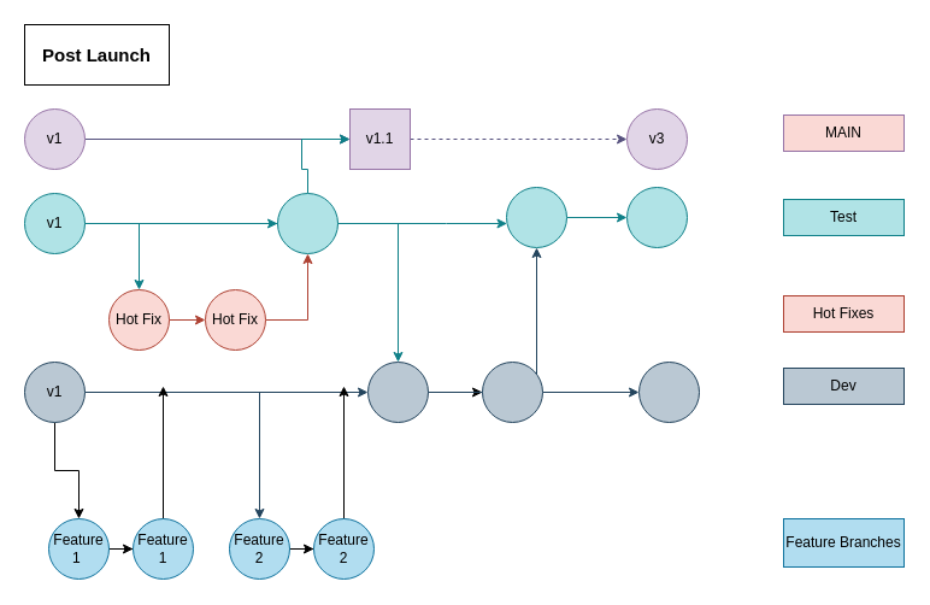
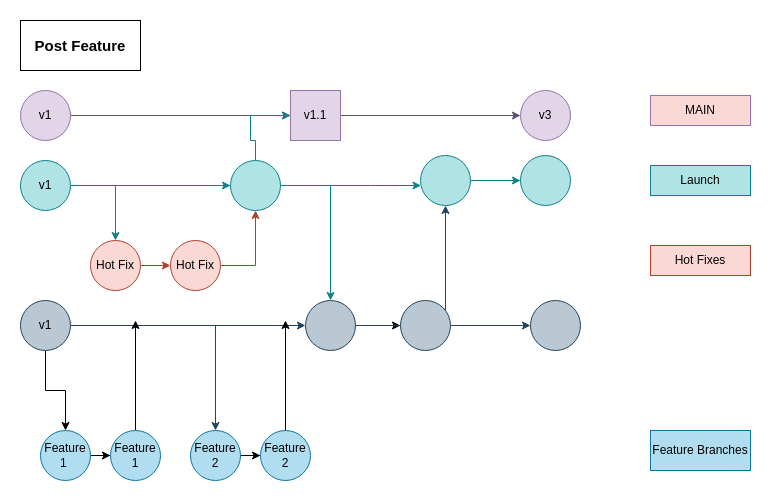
- <mxCell id="28" value="&lt;b&gt;&lt;font style=&quot;font-size: 15px;&quot;&gt;Post Launch&lt;/font&gt;&lt;/b&gt;" style="rounded=0;whiteSpace=wrap;html=1;fontFamily=Helvetica;fontSize=12;" parent="1" vertex="1"><mxGeometry x="20" y="20" width="120" height="50" as="geometry" /></mxCell>
+ <mxCell id="28" value="&lt;b&gt;&lt;font style=&quot;font-size: 15px;&quot;&gt;Post Feature&lt;/font&gt;&lt;/b&gt;" style="rounded=0;whiteSpace=wrap;html=1;fontFamily=Helvetica;fontSize=12;" parent="1" vertex="1"><mxGeometry x="20" y="20" width="120" height="50" as="geometry" /></mxCell>
- <mxCell id="4" value="" style="edgeStyle=orthogonalEdgeStyle;rounded=1;orthogonalLoop=1;jettySize=auto;html=1;fontFamily=Helvetica;fontSize=12;fontColor=default;fillColor=#d0cee2;strokeColor=#56517e;dashed=1;" parent="1" source="5" target="6" edge="1"><mxGeometry relative="1" as="geometry" /></mxCell>
+ <mxCell id="4" value="" style="edgeStyle=orthogonalEdgeStyle;rounded=1;orthogonalLoop=1;jettySize=auto;html=1;fontFamily=Helvetica;fontSize=12;fontColor=default;fillColor=#d0cee2;strokeColor=#56517e;" parent="1" source="5" target="6" edge="1"><mxGeometry relative="1" as="geometry" /></mxCell>
- <mxCell id="36" value="Test" style="rounded=0;whiteSpace=wrap;html=1;strokeColor=#0e8088;fontFamily=Helvetica;fontSize=12;fillColor=#b0e3e6;" parent="1" vertex="1"><mxGeometry x="650" y="165" width="100" height="30" as="geometry" /></mxCell>
+ <mxCell id="36" value="Launch" style="rounded=0;whiteSpace=wrap;html=1;strokeColor=#0e8088;fontFamily=Helvetica;fontSize=12;fillColor=#b0e3e6;" parent="1" vertex="1"><mxGeometry x="650" y="165" width="100" height="30" as="geometry" /></mxCell>
- <mxCell id="17" value="Dev" style="rounded=0;whiteSpace=wrap;html=1;strokeColor=#23445d;fontFamily=Helvetica;fontSize=12;fillColor=#bac8d3;" parent="1" vertex="1"><mxGeometry x="650" y="305" width="100" height="30" as="geometry" /></mxCell>
